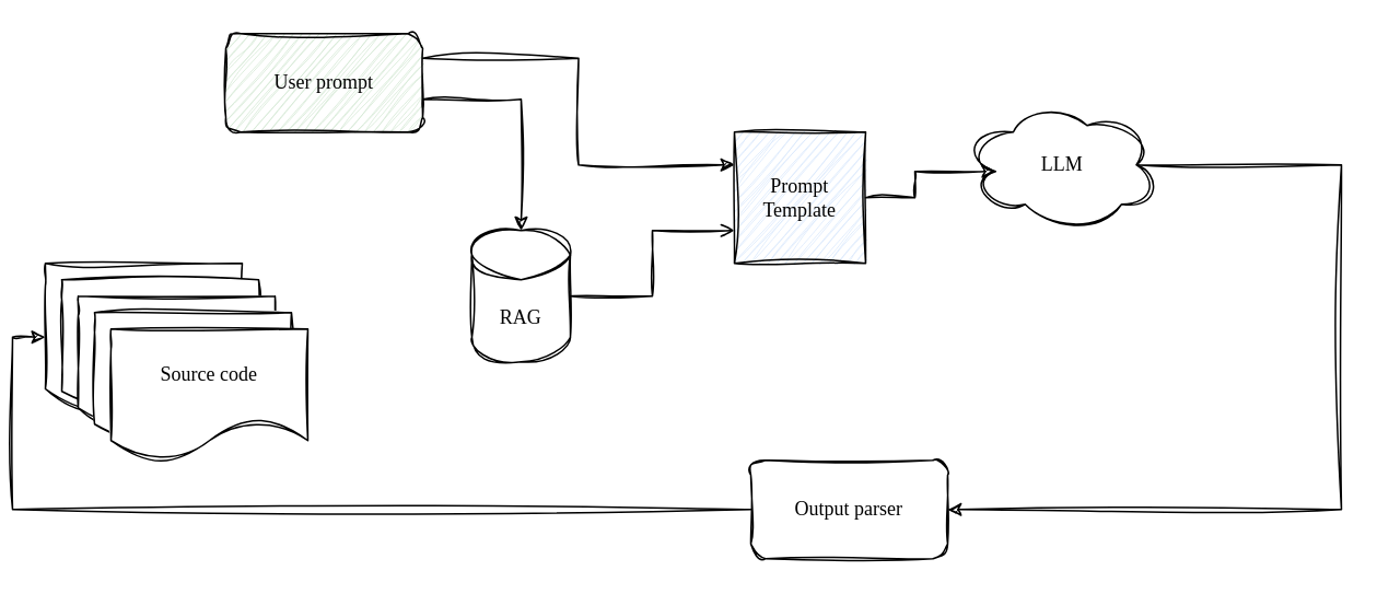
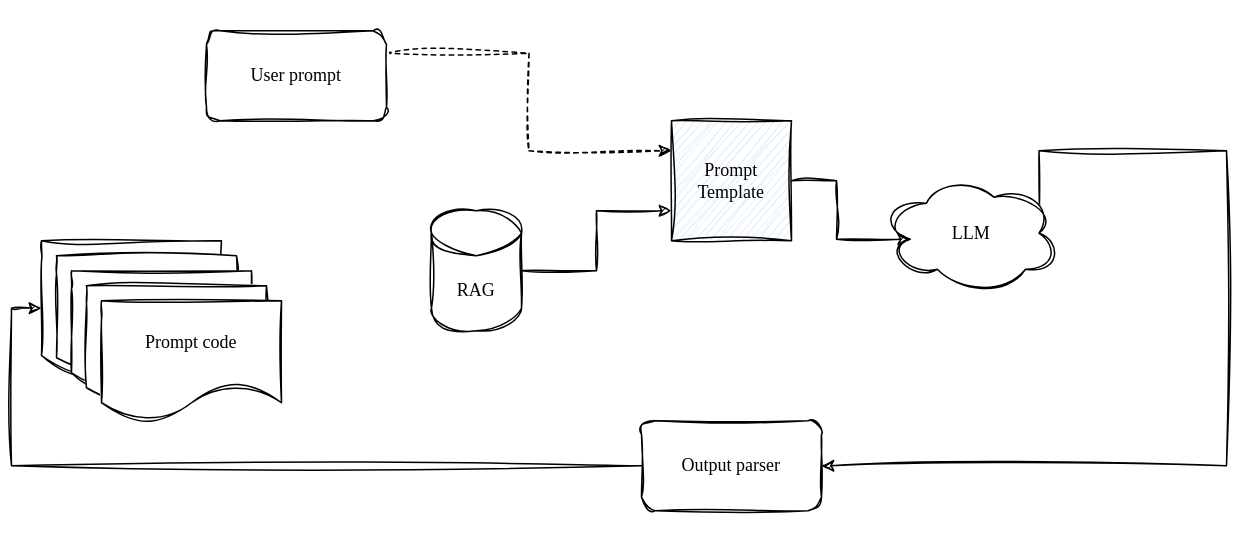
- <mxCell id="3" value="User prompt" style="rounded=1;whiteSpace=wrap;html=1;sketch=1;hachureGap=4;jiggle=2;curveFitting=1;fontFamily=Architects Daughter;fontSource=https%3A%2F%2Ffonts.googleapis.com%2Fcss%3Ffamily%3DArchitects%2BDaughter;fillColor=#d5e8d4;" vertex="1" parent="1"><mxGeometry x="130" y="20" width="120" height="60" as="geometry" /></mxCell>
+ <mxCell id="3" value="User prompt" style="rounded=1;whiteSpace=wrap;html=1;sketch=1;hachureGap=4;jiggle=2;curveFitting=1;fontFamily=Architects Daughter;fontSource=https%3A%2F%2Ffonts.googleapis.com%2Fcss%3Ffamily%3DArchitects%2BDaughter;" vertex="1" parent="1"><mxGeometry x="130" y="20" width="120" height="60" as="geometry" /></mxCell>
- <mxCell id="2" style="edgeStyle=orthogonalEdgeStyle;rounded=0;sketch=1;hachureGap=4;jiggle=2;curveFitting=1;orthogonalLoop=1;jettySize=auto;html=1;exitX=1;exitY=0.25;exitDx=0;exitDy=0;entryX=0;entryY=0.25;entryDx=0;entryDy=0;fontFamily=Architects Daughter;fontSource=https%3A%2F%2Ffonts.googleapis.com%2Fcss%3Ffamily%3DArchitects%2BDaughter;" edge="1" parent="1" source="3" target="13"><mxGeometry relative="1" as="geometry" /></mxCell>
+ <mxCell id="2" style="edgeStyle=orthogonalEdgeStyle;rounded=0;sketch=1;hachureGap=4;jiggle=2;curveFitting=1;orthogonalLoop=1;jettySize=auto;html=1;exitX=1;exitY=0.25;exitDx=0;exitDy=0;entryX=0;entryY=0.25;entryDx=0;entryDy=0;fontFamily=Architects Daughter;fontSource=https%3A%2F%2Ffonts.googleapis.com%2Fcss%3Ffamily%3DArchitects%2BDaughter;dashed=1;" edge="1" parent="1" source="3" target="13"><mxGeometry relative="1" as="geometry" /></mxCell>
- <mxCell id="17" style="edgeStyle=orthogonalEdgeStyle;rounded=0;sketch=1;hachureGap=4;jiggle=2;curveFitting=1;orthogonalLoop=1;jettySize=auto;html=1;exitX=1;exitY=0.75;exitDx=0;exitDy=0;entryX=0.5;entryY=0;entryDx=0;entryDy=0;entryPerimeter=0;fontFamily=Architects Daughter;fontSource=https%3A%2F%2Ffonts.googleapis.com%2Fcss%3Ffamily%3DArchitects%2BDaughter;" edge="1" parent="1" source="3" target="5"><mxGeometry relative="1" as="geometry"><Array as="points"><mxPoint x="250" y="60" /><mxPoint x="310" y="60" /></Array></mxGeometry></mxCell>
- <mxCell id="12" value="LLM" style="ellipse;shape=cloud;whiteSpace=wrap;html=1;sketch=1;hachureGap=4;jiggle=2;curveFitting=1;fontFamily=Architects Daughter;fontSource=https%3A%2F%2Ffonts.googleapis.com%2Fcss%3Ffamily%3DArchitects%2BDaughter;" vertex="1" parent="1"><mxGeometry x="580" y="60" width="120" height="80" as="geometry" /></mxCell>
+ <mxCell id="12" value="LLM" style="ellipse;shape=cloud;whiteSpace=wrap;html=1;sketch=1;hachureGap=4;jiggle=2;curveFitting=1;fontFamily=Architects Daughter;fontSource=https%3A%2F%2Ffonts.googleapis.com%2Fcss%3Ffamily%3DArchitects%2BDaughter;" vertex="1" parent="1"><mxGeometry x="580" y="115" width="120" height="80" as="geometry" /></mxCell>
- <mxCell id="4" style="edgeStyle=orthogonalEdgeStyle;rounded=0;sketch=1;hachureGap=4;jiggle=2;curveFitting=1;orthogonalLoop=1;jettySize=auto;html=1;exitX=1;exitY=0.5;exitDx=0;exitDy=0;exitPerimeter=0;entryX=0;entryY=0.75;entryDx=0;entryDy=0;fontFamily=Architects Daughter;fontSource=https%3A%2F%2Ffonts.googleapis.com%2Fcss%3Ffamily%3DArchitects%2BDaughter;endArrow=open;" edge="1" parent="1" source="5" target="13"><mxGeometry relative="1" as="geometry" /></mxCell>
+ <mxCell id="4" style="edgeStyle=orthogonalEdgeStyle;rounded=0;sketch=1;hachureGap=4;jiggle=2;curveFitting=1;orthogonalLoop=1;jettySize=auto;html=1;exitX=1;exitY=0.5;exitDx=0;exitDy=0;exitPerimeter=0;entryX=0;entryY=0.75;entryDx=0;entryDy=0;fontFamily=Architects Daughter;fontSource=https%3A%2F%2Ffonts.googleapis.com%2Fcss%3Ffamily%3DArchitects%2BDaughter;" edge="1" parent="1" source="5" target="13"><mxGeometry relative="1" as="geometry" /></mxCell>
- <mxCell id="10" value="Source code" style="shape=document;whiteSpace=wrap;html=1;boundedLbl=1;sketch=1;hachureGap=4;jiggle=2;curveFitting=1;fontFamily=Architects Daughter;fontSource=https%3A%2F%2Ffonts.googleapis.com%2Fcss%3Ffamily%3DArchitects%2BDaughter;" vertex="1" parent="1"><mxGeometry x="60" y="200" width="120" height="80" as="geometry" /></mxCell>
+ <mxCell id="10" value="Prompt code" style="shape=document;whiteSpace=wrap;html=1;boundedLbl=1;sketch=1;hachureGap=4;jiggle=2;curveFitting=1;fontFamily=Architects Daughter;fontSource=https%3A%2F%2Ffonts.googleapis.com%2Fcss%3Ffamily%3DArchitects%2BDaughter;" vertex="1" parent="1"><mxGeometry x="60" y="200" width="120" height="80" as="geometry" /></mxCell>
- <mxCell id="16" value="Output parser" style="rounded=1;whiteSpace=wrap;html=1;sketch=1;hachureGap=4;jiggle=2;curveFitting=1;fontFamily=Architects Daughter;fontSource=https%3A%2F%2Ffonts.googleapis.com%2Fcss%3Ffamily%3DArchitects%2BDaughter;" vertex="1" parent="1"><mxGeometry x="450" y="280" width="120" height="60" as="geometry" /></mxCell>
+ <mxCell id="16" value="Output parser" style="rounded=1;whiteSpace=wrap;html=1;sketch=1;hachureGap=4;jiggle=2;curveFitting=1;fontFamily=Architects Daughter;fontSource=https%3A%2F%2Ffonts.googleapis.com%2Fcss%3Ffamily%3DArchitects%2BDaughter;" vertex="1" parent="1"><mxGeometry x="420" y="280" width="120" height="60" as="geometry" /></mxCell>
